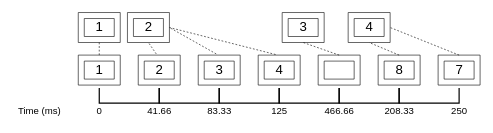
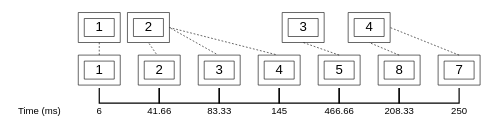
+ <mxCell id="25" value="5" style="text;html=1;align=center;verticalAlign=middle;resizable=0;points=[];autosize=1;strokeColor=none;fillColor=none;fontSize=22;" vertex="1" parent="1"><mxGeometry x="545" y="96" width="40" height="40" as="geometry" /></mxCell>
- <mxCell id="3" value="&lt;font style=&quot;font-size: 16px;&quot;&gt;0&lt;/font&gt;" style="text;html=1;align=center;verticalAlign=middle;resizable=0;points=[];autosize=1;strokeColor=none;fillColor=none;" vertex="1" parent="1"><mxGeometry x="150" y="169" width="30" height="30" as="geometry" /></mxCell>
+ <mxCell id="3" value="&lt;font style=&quot;font-size: 16px;&quot;&gt;6&lt;/font&gt;" style="text;html=1;align=center;verticalAlign=middle;resizable=0;points=[];autosize=1;strokeColor=none;fillColor=none;" vertex="1" parent="1"><mxGeometry x="150" y="169" width="30" height="30" as="geometry" /></mxCell>
- <mxCell id="8" value="&lt;font style=&quot;font-size: 16px;&quot;&gt;125&lt;/font&gt;" style="text;html=1;align=center;verticalAlign=middle;resizable=0;points=[];autosize=1;strokeColor=none;fillColor=none;" vertex="1" parent="1"><mxGeometry x="440" y="169" width="50" height="30" as="geometry" /></mxCell>
+ <mxCell id="8" value="&lt;font style=&quot;font-size: 16px;&quot;&gt;145&lt;/font&gt;" style="text;html=1;align=center;verticalAlign=middle;resizable=0;points=[];autosize=1;strokeColor=none;fillColor=none;" vertex="1" parent="1"><mxGeometry x="440" y="169" width="50" height="30" as="geometry" /></mxCell>
